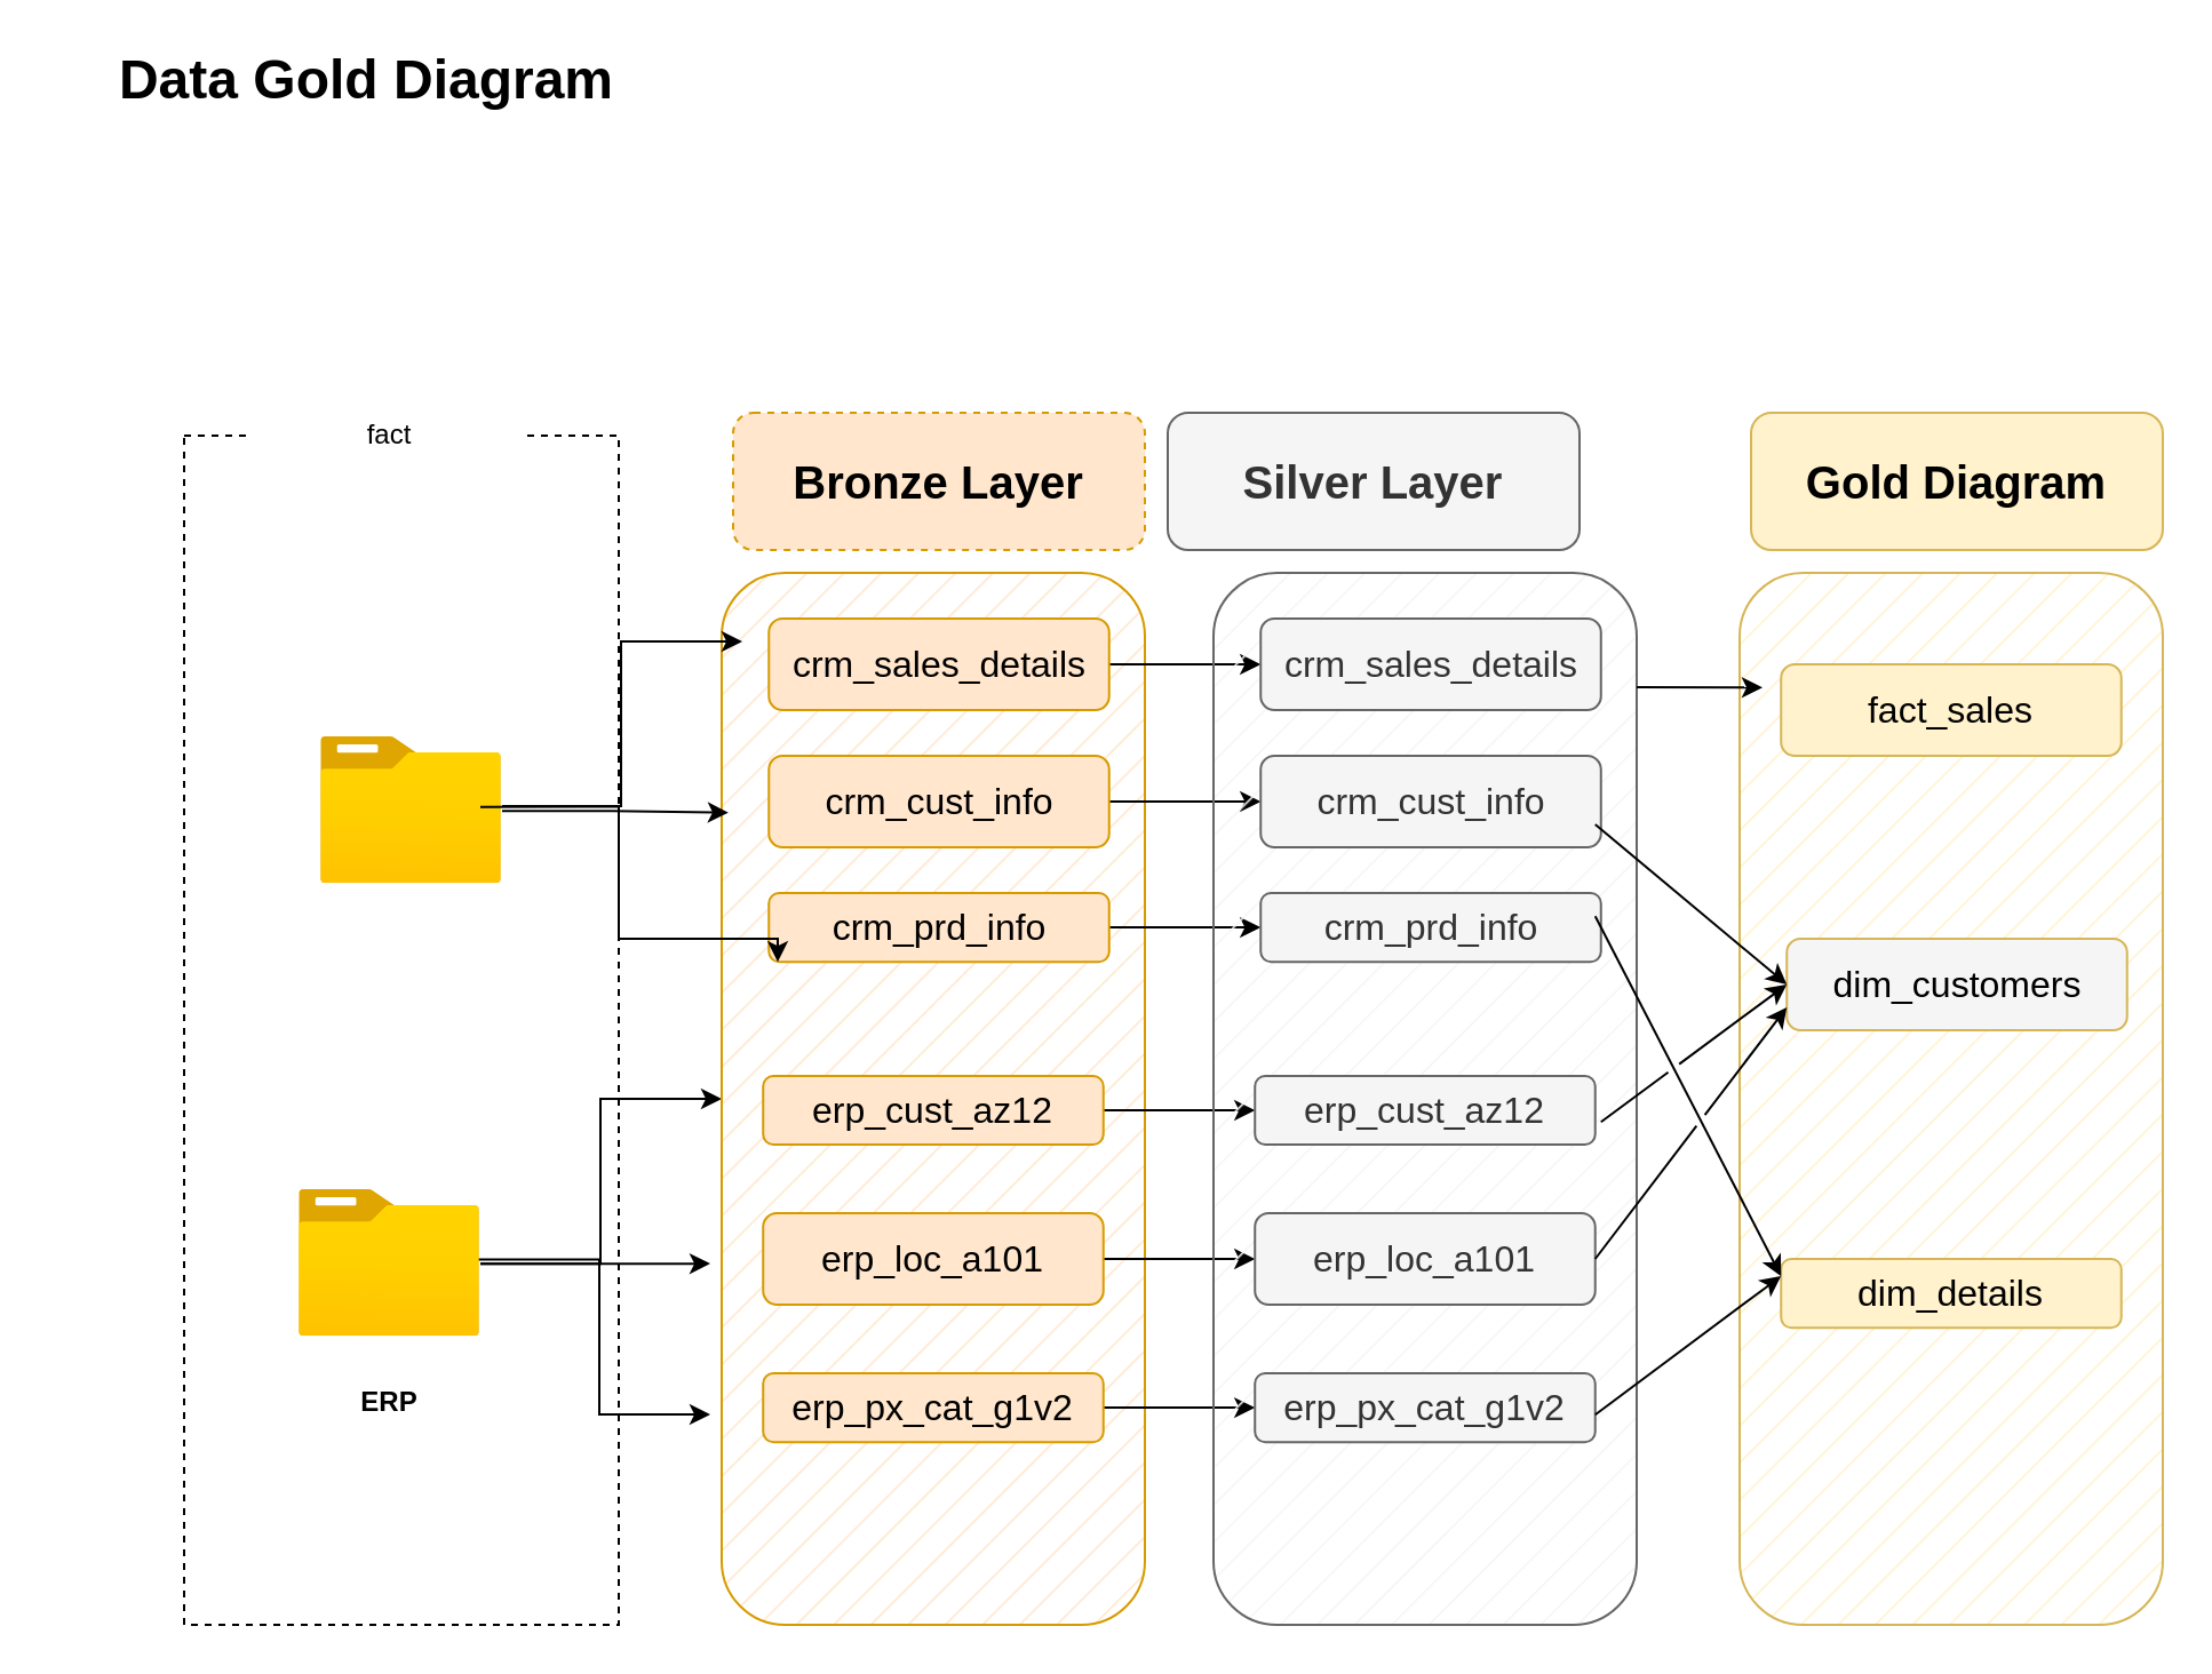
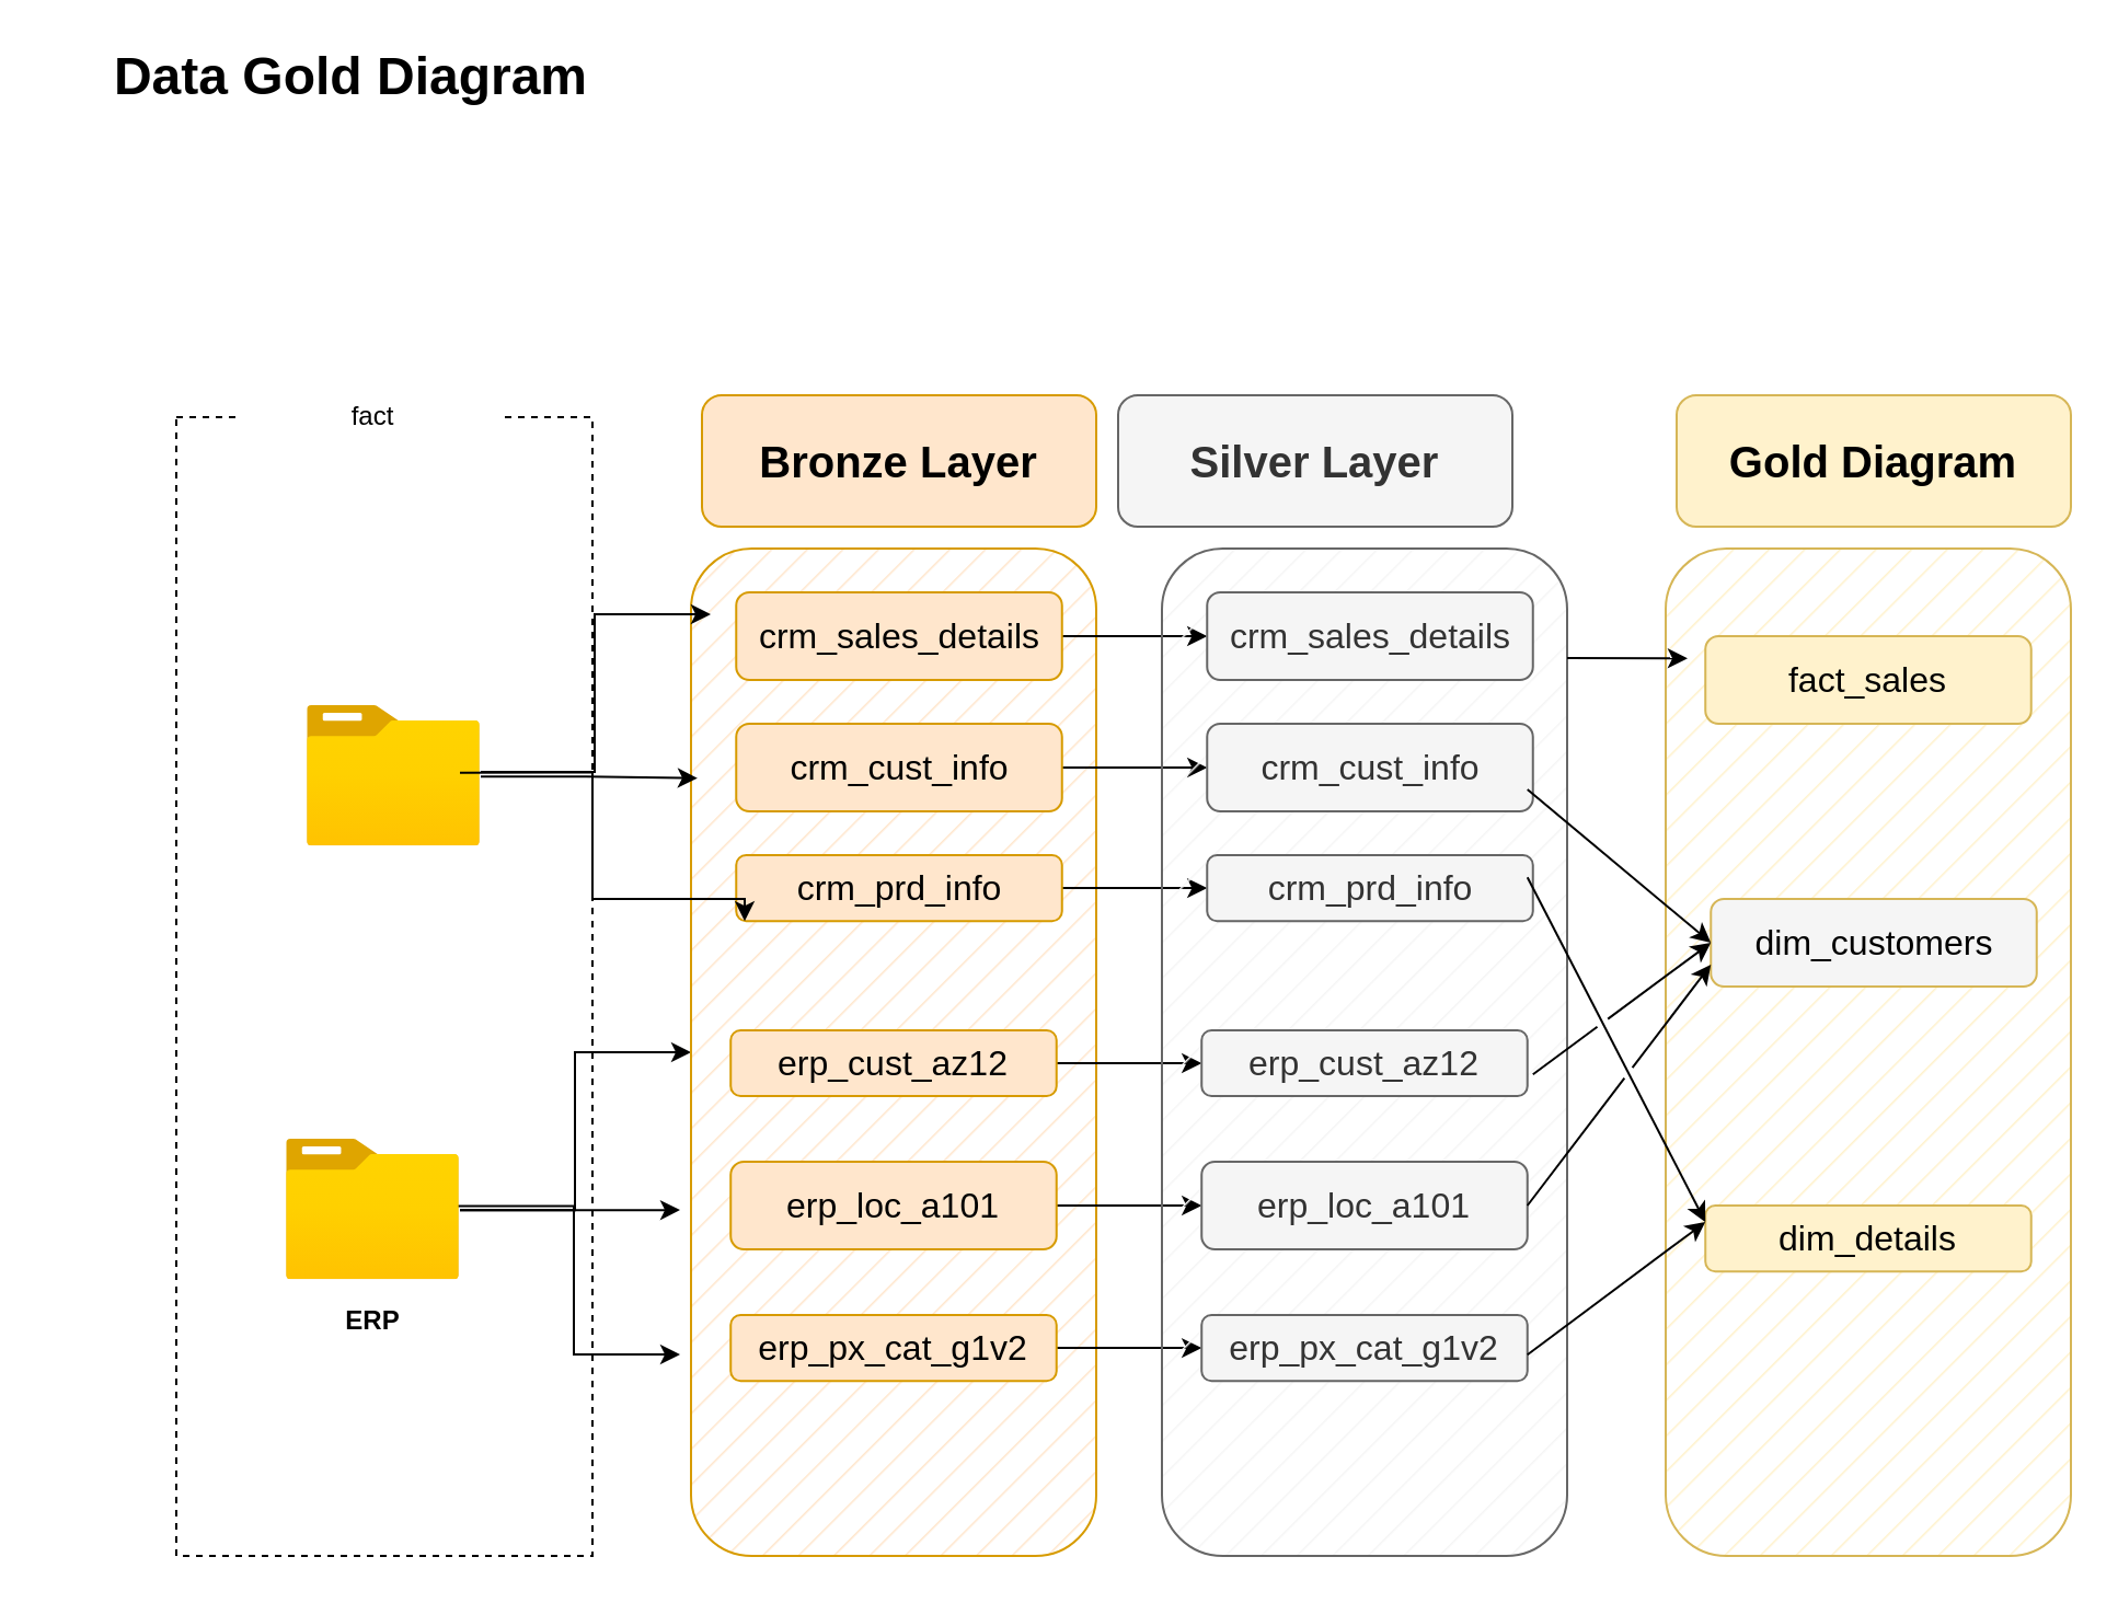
- <mxCell id="12" value="&lt;font style=&quot;font-size: 20px;&quot;&gt;&lt;b&gt;Bronze Layer&lt;/b&gt;&lt;/font&gt;" style="rounded=1;whiteSpace=wrap;html=1;fillColor=#ffe6cc;strokeColor=#d79b00;dashed=1;" parent="1" vertex="1"><mxGeometry x="320" y="180" width="180" height="60" as="geometry" /></mxCell>
+ <mxCell id="12" value="&lt;font style=&quot;font-size: 20px;&quot;&gt;&lt;b&gt;Bronze Layer&lt;/b&gt;&lt;/font&gt;" style="rounded=1;whiteSpace=wrap;html=1;fillColor=#ffe6cc;strokeColor=#d79b00;" parent="1" vertex="1"><mxGeometry x="320" y="180" width="180" height="60" as="geometry" /></mxCell>
- <mxCell id="10" value="&lt;b&gt;ERP&lt;/b&gt;" style="text;html=1;align=center;verticalAlign=middle;whiteSpace=wrap;rounded=0;" parent="1" vertex="1"><mxGeometry x="140" y="598.12" width="60" height="30" as="geometry" /></mxCell>
+ <mxCell id="10" value="&lt;b&gt;ERP&lt;/b&gt;" style="text;html=1;align=center;verticalAlign=middle;whiteSpace=wrap;rounded=0;" parent="1" vertex="1"><mxGeometry x="140" y="588.12" width="60" height="30" as="geometry" /></mxCell>
